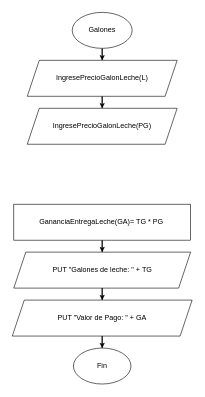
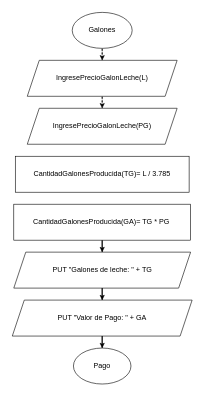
- <mxCell id="2" value="" style="edgeStyle=orthogonalEdgeStyle;rounded=0;orthogonalLoop=1;jettySize=auto;html=1;" edge="1" parent="1" source="3" target="6"><mxGeometry relative="1" as="geometry" /></mxCell>
+ <mxCell id="2" value="" style="edgeStyle=orthogonalEdgeStyle;rounded=0;orthogonalLoop=1;jettySize=auto;html=1;dashed=1;" edge="1" parent="1" source="3" target="6"><mxGeometry relative="1" as="geometry" /></mxCell>
- <mxCell id="5" value="" style="edgeStyle=orthogonalEdgeStyle;rounded=0;orthogonalLoop=1;jettySize=auto;html=1;" edge="1" parent="1" source="6" target="7"><mxGeometry relative="1" as="geometry" /></mxCell>
+ <mxCell id="5" value="" style="edgeStyle=orthogonalEdgeStyle;rounded=0;orthogonalLoop=1;jettySize=auto;html=1;dashed=1;" edge="1" parent="1" source="6" target="7"><mxGeometry relative="1" as="geometry" /></mxCell>
+ <mxCell id="8" value="CantidadGalonesProducida(TG)= L / 3.785" style="rounded=0;whiteSpace=wrap;html=1;" vertex="1" parent="1"><mxGeometry x="25" y="260" width="290" height="60" as="geometry" /></mxCell>
- <mxCell id="10" value="GananciaEntregaLeche(GA)= TG * PG&amp;nbsp;" style="rounded=0;whiteSpace=wrap;html=1;" vertex="1" parent="1"><mxGeometry x="22.5" y="340" width="295" height="60" as="geometry" /></mxCell>
+ <mxCell id="10" value="CantidadGalonesProducida(GA)= TG * PG&amp;nbsp;" style="rounded=0;whiteSpace=wrap;html=1;" vertex="1" parent="1"><mxGeometry x="22.5" y="340" width="295" height="60" as="geometry" /></mxCell>
- <mxCell id="15" value="Fin" style="ellipse;whiteSpace=wrap;html=1;" vertex="1" parent="1"><mxGeometry x="122" y="580" width="96" height="60" as="geometry" /></mxCell>
+ <mxCell id="15" value="Pago" style="ellipse;whiteSpace=wrap;html=1;" vertex="1" parent="1"><mxGeometry x="122" y="580" width="96" height="60" as="geometry" /></mxCell>
